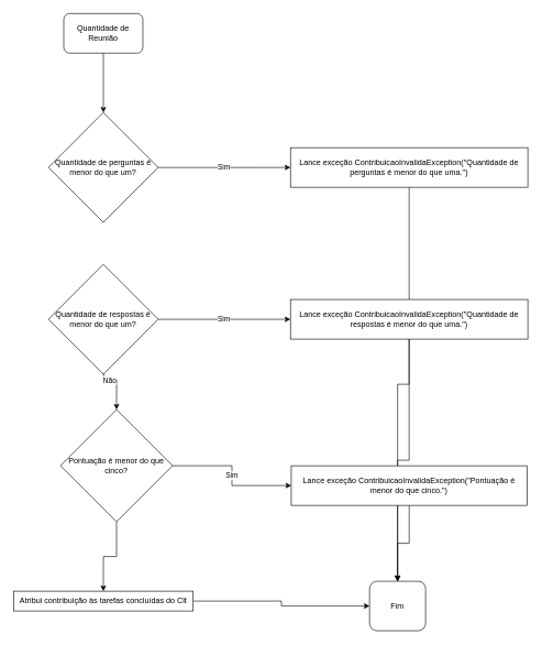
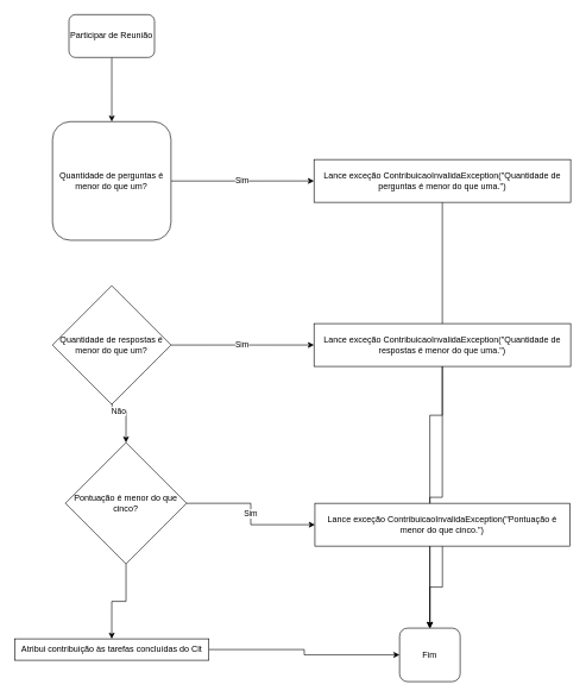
- <mxCell id="3" value="Quantidade de Reunião" style="rounded=1;whiteSpace=wrap;html=1;" parent="1" vertex="1"><mxGeometry x="96.25" width="120" height="60" as="geometry" y="20" /></mxCell>
+ <mxCell id="3" value="Participar de Reunião" style="rounded=1;whiteSpace=wrap;html=1;" parent="1" vertex="1"><mxGeometry x="96.25" width="120" height="60" as="geometry" y="20" /></mxCell>
- <mxCell id="6" value="Quantidade de perguntas é menor do que um?" style="rhombus;whiteSpace=wrap;html=1;" parent="1" vertex="1"><mxGeometry x="73.13" y="170" width="166.25" height="166.25" as="geometry" /></mxCell>
+ <mxCell id="6" value="Quantidade de perguntas é menor do que um?" style="whiteSpace=wrap;html=1;rounded=1;" parent="1" vertex="1"><mxGeometry x="73.13" y="170" width="166.25" height="166.25" as="geometry" /></mxCell>
